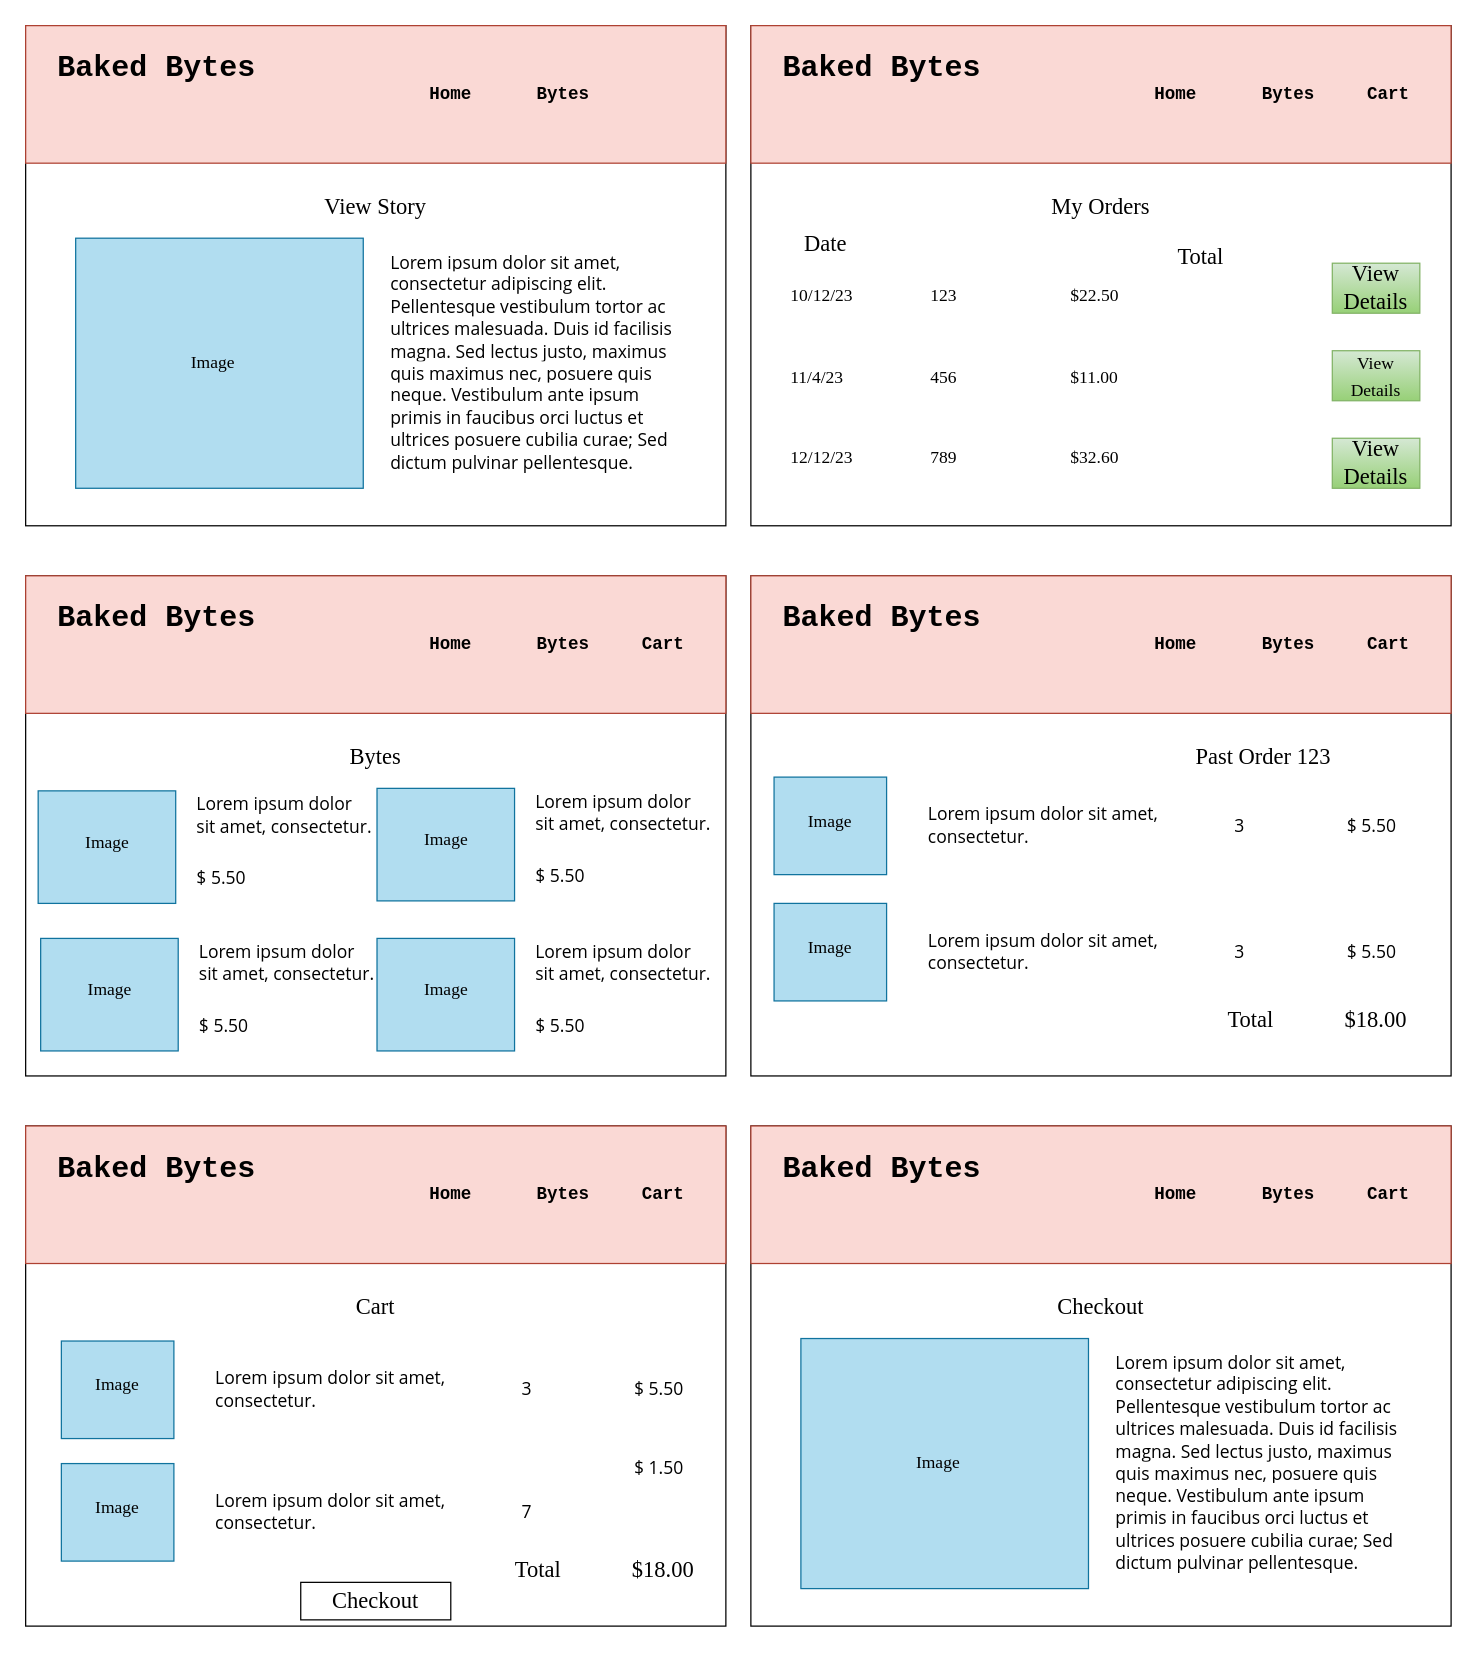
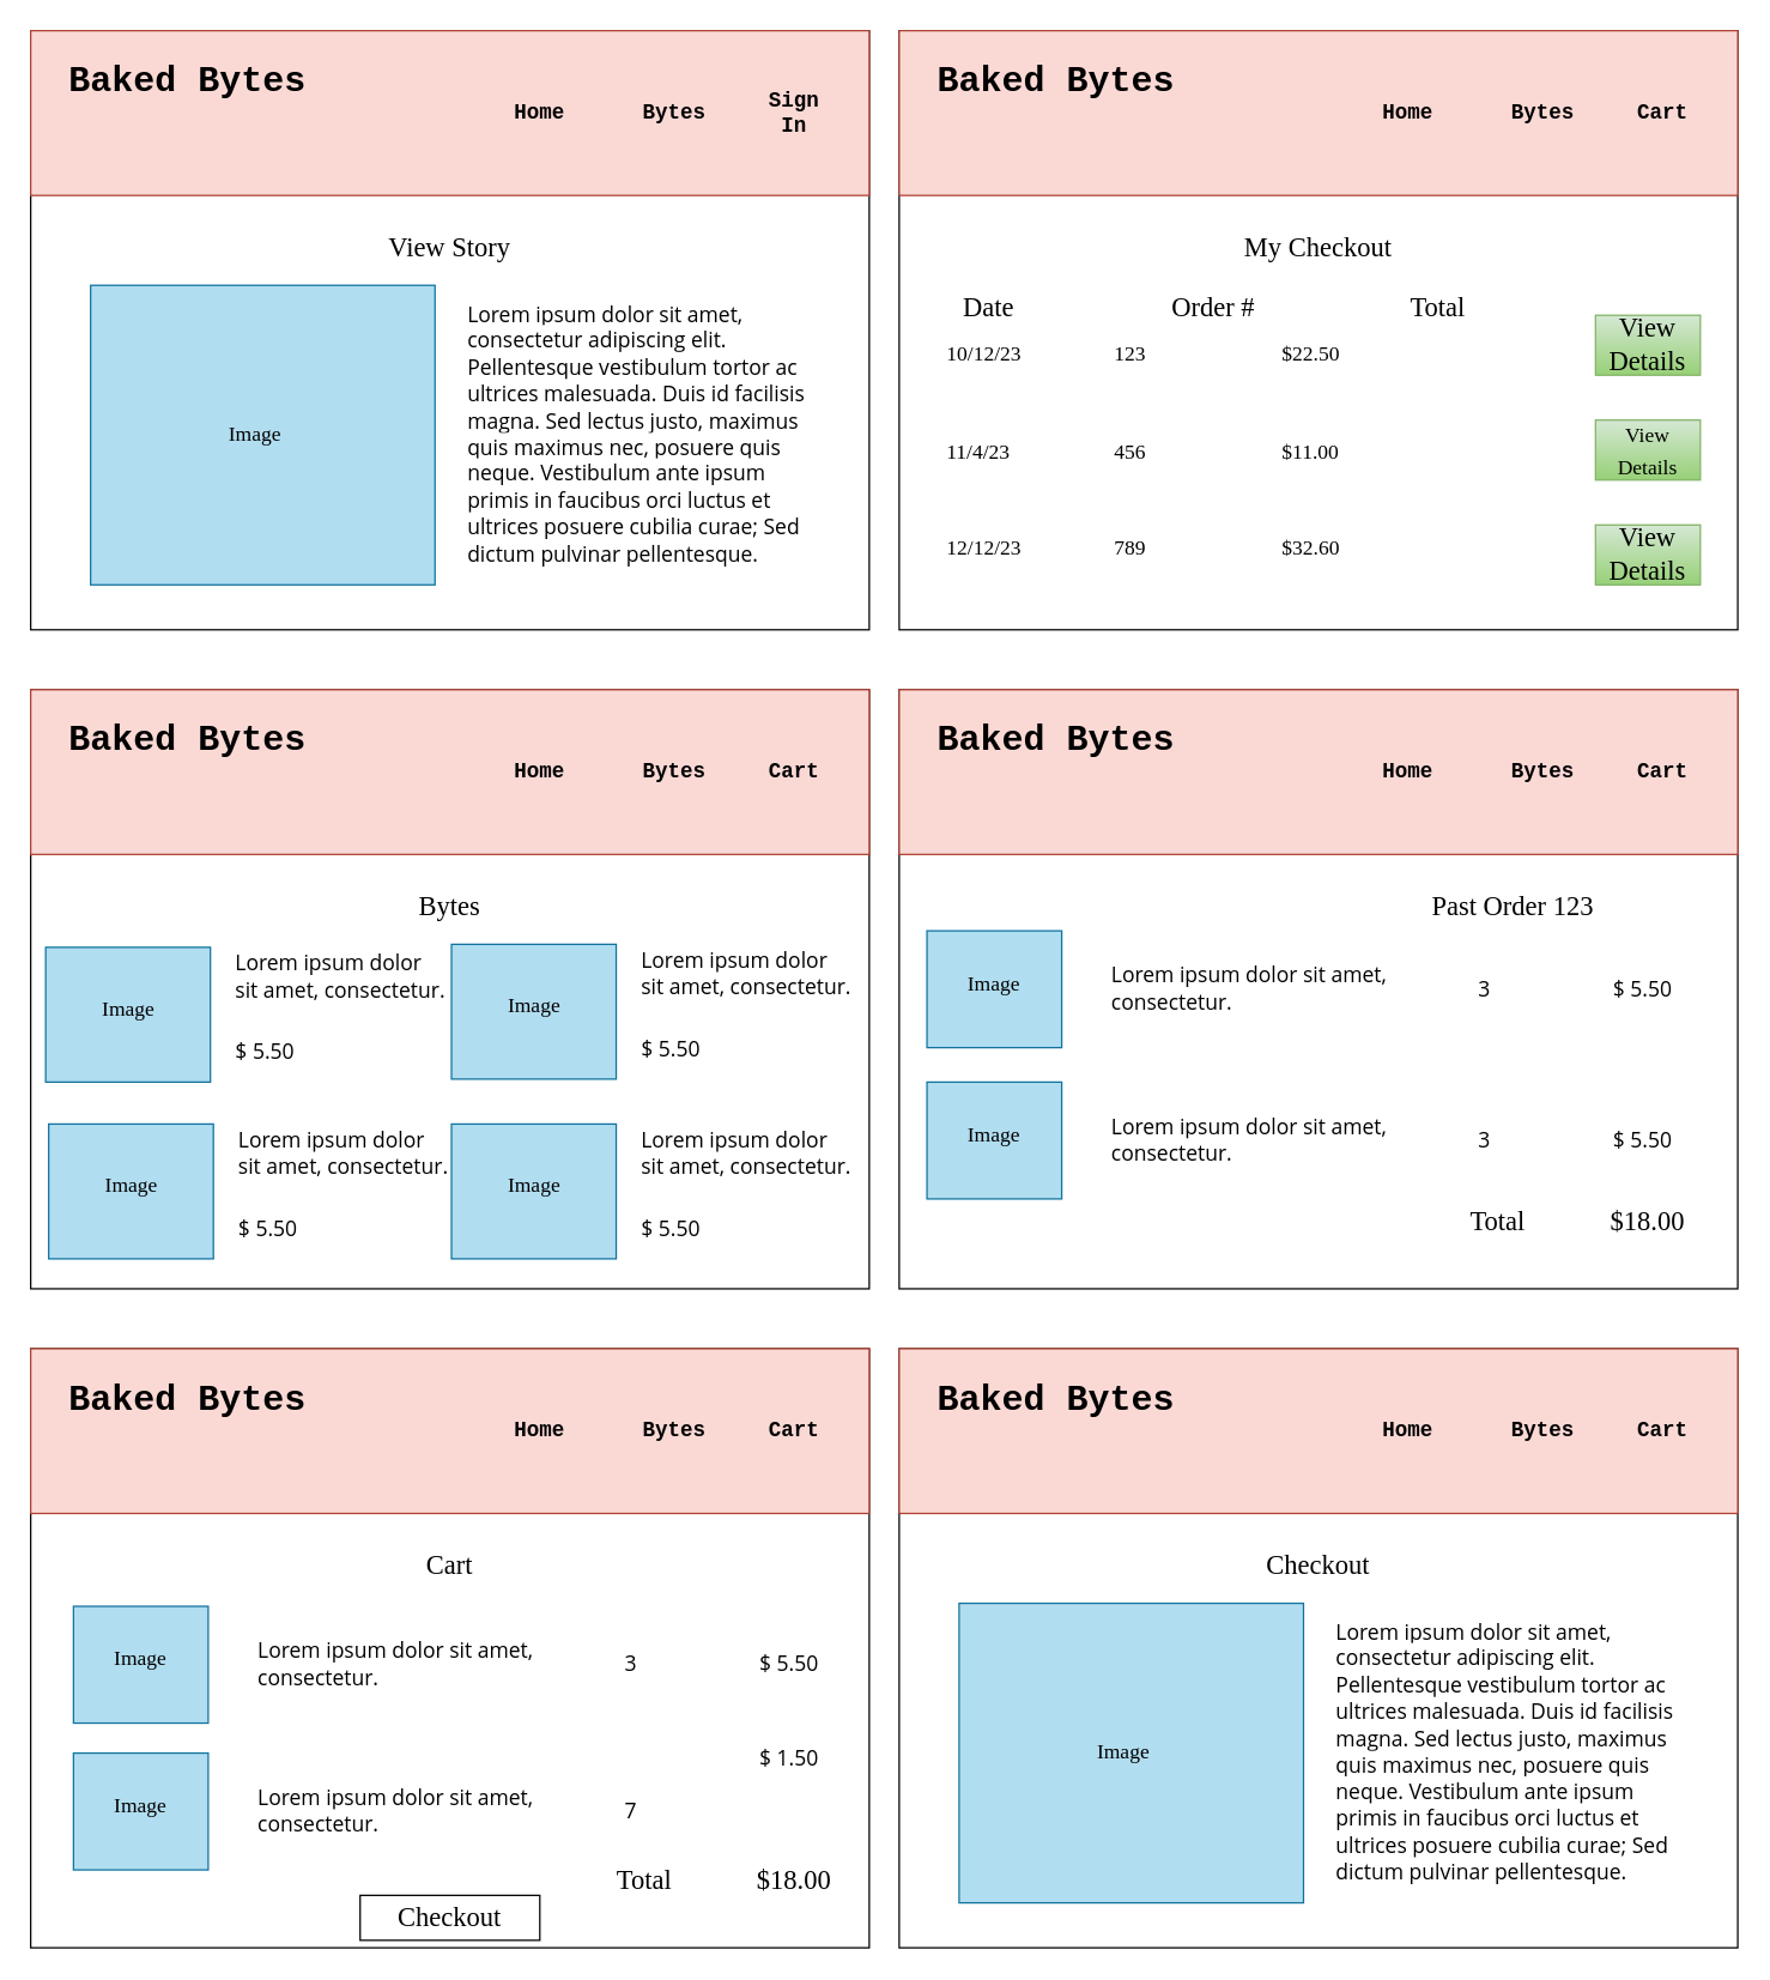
+ <mxCell id="7" value="&lt;font face=&quot;Courier New&quot;&gt;&lt;span style=&quot;font-size: 14px;&quot;&gt;&lt;b&gt;Sign In&lt;/b&gt;&lt;/span&gt;&lt;/font&gt;" style="text;strokeColor=none;align=center;fillColor=none;html=1;verticalAlign=middle;whiteSpace=wrap;rounded=0;" vertex="1" parent="1"><mxGeometry x="500" y="60" width="60" height="30" as="geometry" /></mxCell>
- <mxCell id="71" value="&lt;font style=&quot;font-size: 18px;&quot; face=&quot;Verdana&quot;&gt;My Orders&lt;/font&gt;" style="text;strokeColor=none;align=center;fillColor=none;html=1;verticalAlign=middle;whiteSpace=wrap;rounded=0;fontFamily=Courier New;fontSize=14;" vertex="1" parent="1"><mxGeometry x="810" y="150" width="140" height="30" as="geometry" /></mxCell>
+ <mxCell id="71" value="&lt;font style=&quot;font-size: 18px;&quot; face=&quot;Verdana&quot;&gt;My Checkout&lt;/font&gt;" style="text;strokeColor=none;align=center;fillColor=none;html=1;verticalAlign=middle;whiteSpace=wrap;rounded=0;fontFamily=Courier New;fontSize=14;" vertex="1" parent="1"><mxGeometry x="810" y="150" width="140" height="30" as="geometry" /></mxCell>
- <mxCell id="103" value="Date" style="text;strokeColor=none;align=center;fillColor=none;html=1;verticalAlign=middle;whiteSpace=wrap;rounded=0;fontFamily=Verdana;fontSize=18;" vertex="1" parent="1"><mxGeometry x="630" y="180" width="60" height="30" as="geometry" /></mxCell>
+ <mxCell id="103" value="Date" style="text;strokeColor=none;align=center;fillColor=none;html=1;verticalAlign=middle;whiteSpace=wrap;rounded=0;fontFamily=Verdana;fontSize=18;" vertex="1" parent="1"><mxGeometry x="630" y="190" width="60" height="30" as="geometry" /></mxCell>
+ <mxCell id="104" value="Order #" style="text;strokeColor=none;align=center;fillColor=none;html=1;verticalAlign=middle;whiteSpace=wrap;rounded=0;fontFamily=Verdana;fontSize=18;" vertex="1" parent="1"><mxGeometry x="760" y="190" width="100" height="30" as="geometry" /></mxCell>
